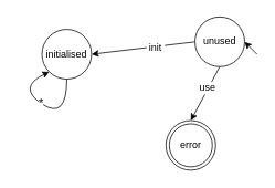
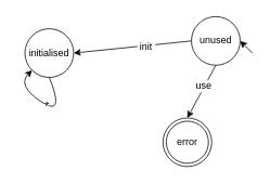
- <mxCell id="2" value="initialised" style="ellipse;whiteSpace=wrap;html=1;aspect=fixed;" parent="1" vertex="1"><mxGeometry x="50" y="35" width="60" height="60" as="geometry" /></mxCell>
+ <mxCell id="2" value="initialised" style="ellipse;whiteSpace=wrap;html=1;aspect=fixed;" parent="1" vertex="1"><mxGeometry x="30" y="35" width="60" height="60" as="geometry" /></mxCell>
